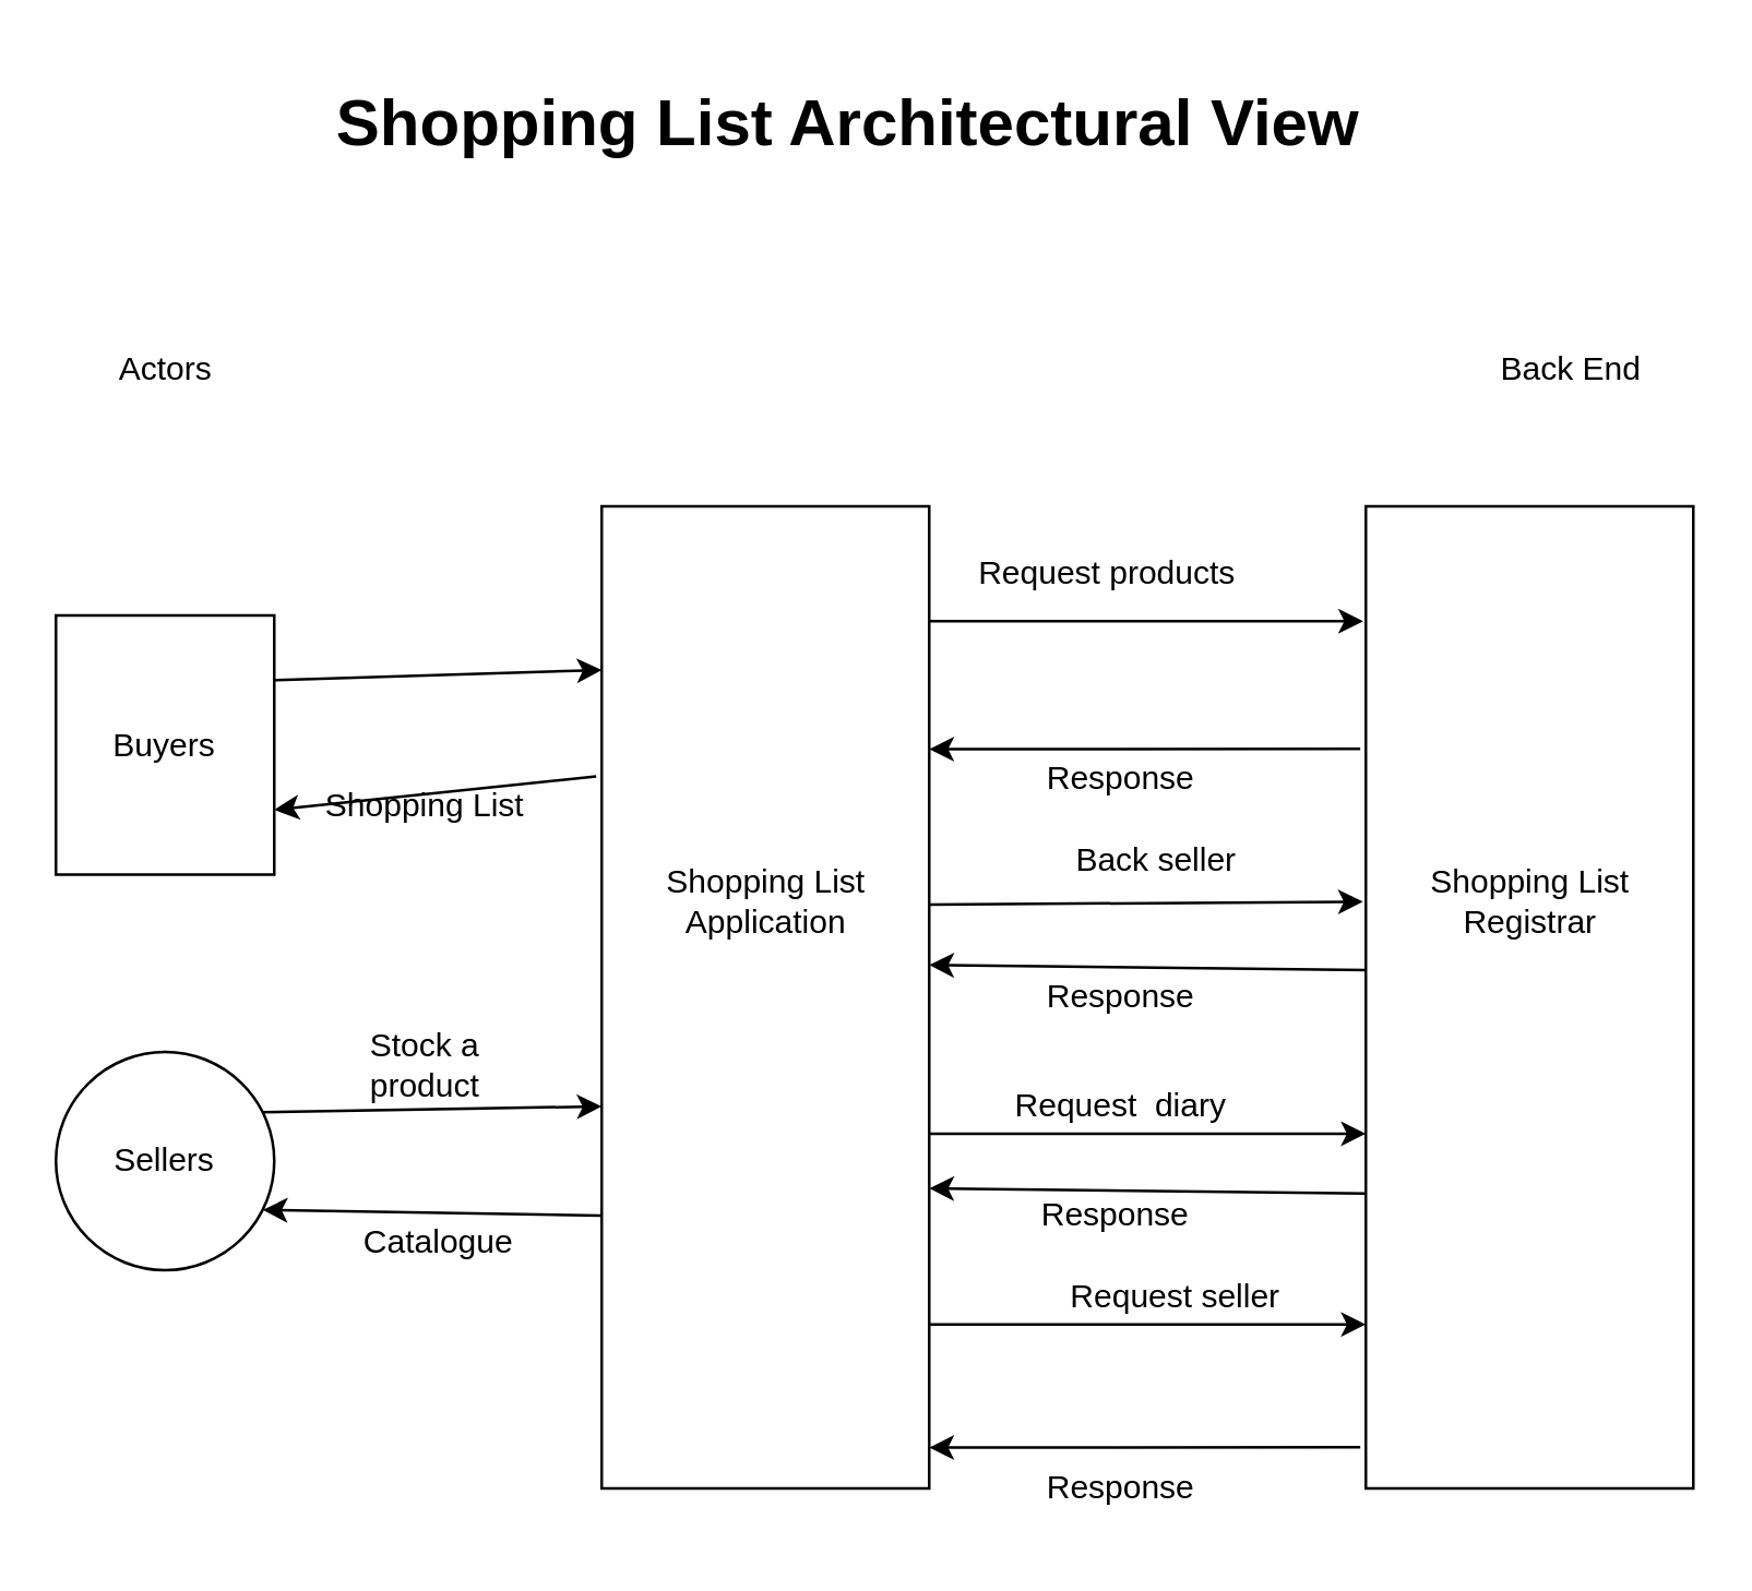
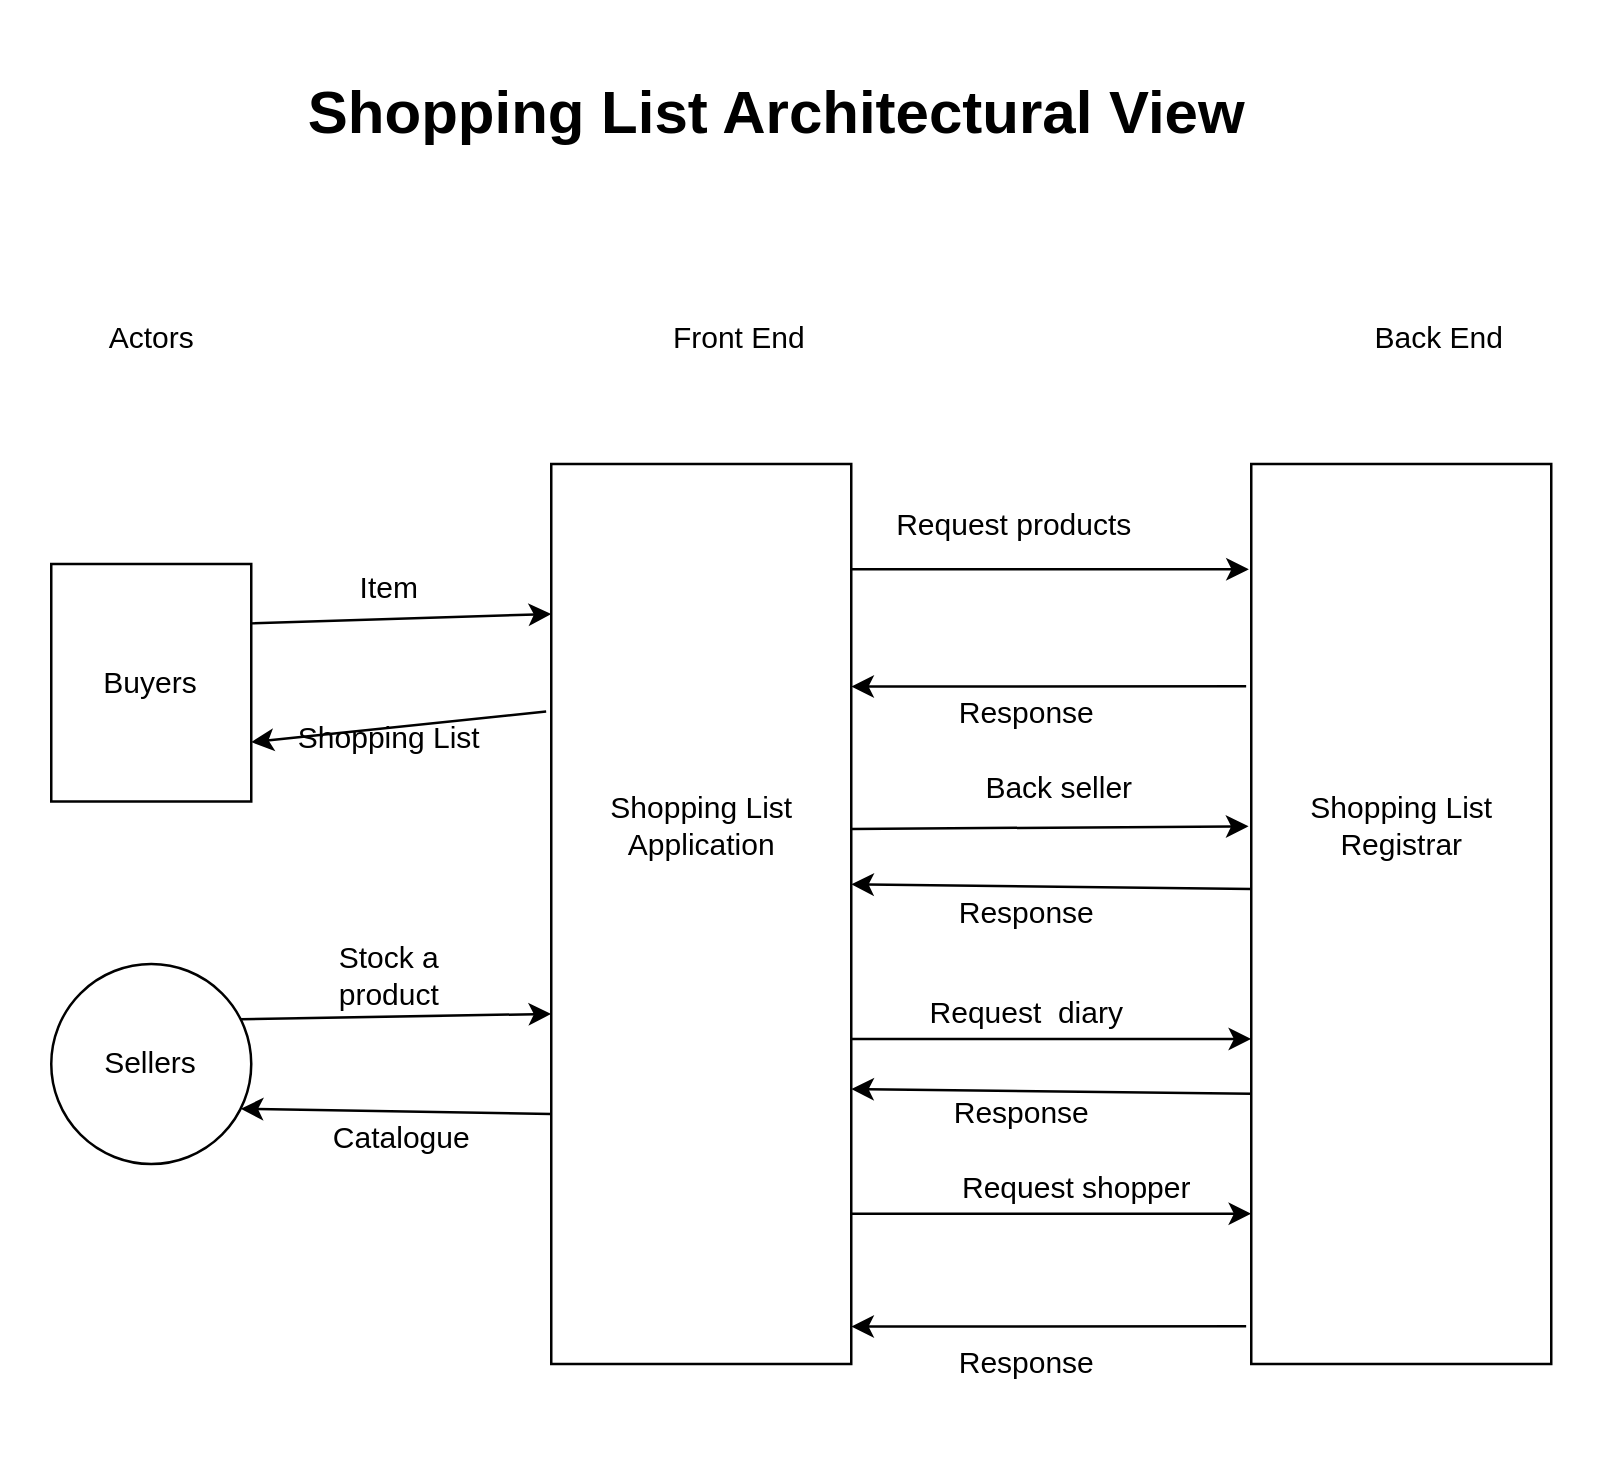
+ <mxCell id="7" value="&lt;div&gt;Front End&lt;/div&gt;" style="text;html=1;align=center;verticalAlign=middle;resizable=0;points=[];autosize=1;strokeColor=none;fillColor=none;" vertex="1" parent="1"><mxGeometry x="260" y="125" width="70" height="20" as="geometry" /></mxCell>
+ <mxCell id="20" value="Item" style="text;html=1;align=center;verticalAlign=middle;resizable=0;points=[];autosize=1;strokeColor=none;fillColor=none;" vertex="1" parent="1"><mxGeometry x="135" y="225" width="40" height="20" as="geometry" /></mxCell>
- <mxCell id="26" value="Request seller" style="text;html=1;align=center;verticalAlign=middle;resizable=0;points=[];autosize=1;strokeColor=none;fillColor=none;" vertex="1" parent="1"><mxGeometry x="375" y="465" width="110" height="20" as="geometry" /></mxCell>
+ <mxCell id="26" value="Request shopper" style="text;html=1;align=center;verticalAlign=middle;resizable=0;points=[];autosize=1;strokeColor=none;fillColor=none;" vertex="1" parent="1"><mxGeometry x="375" y="465" width="110" height="20" as="geometry" /></mxCell>
